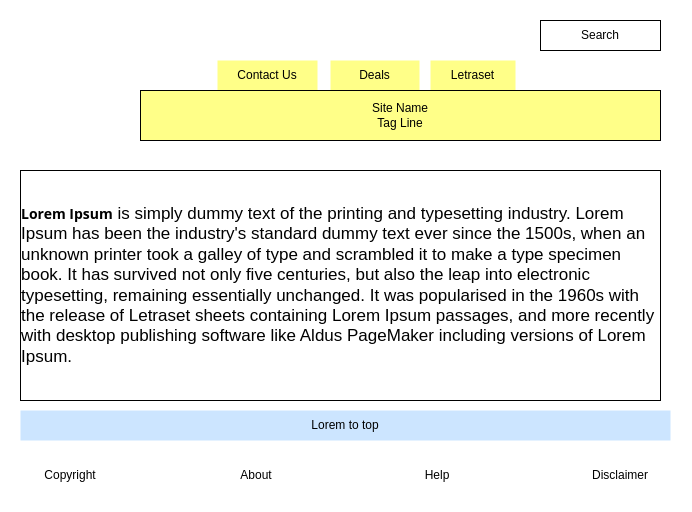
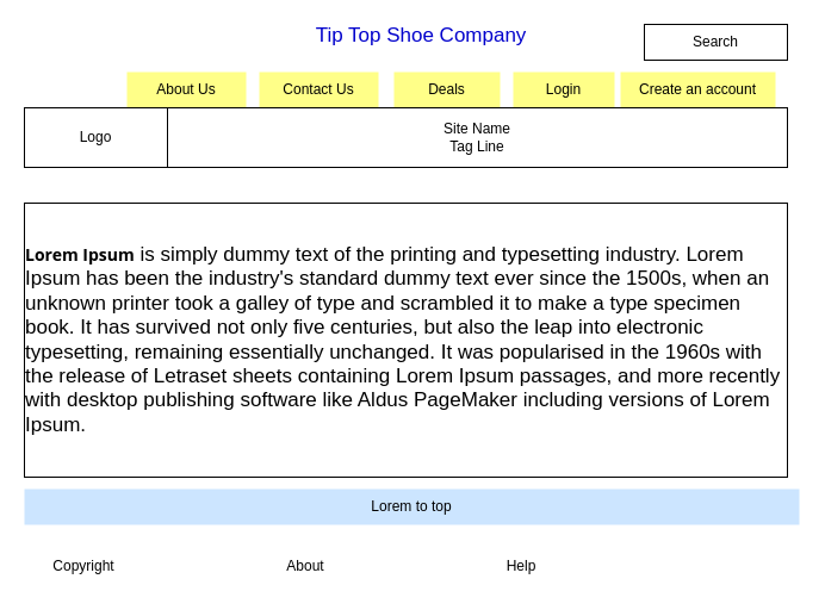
+ <mxCell id="15" value="Tip Top Shoe Company" style="rounded=0;whiteSpace=wrap;html=1;strokeColor=none;fontColor=#0000CC;fontSize=17;" parent="1" vertex="1"><mxGeometry x="248.5" y="20" width="207.5" height="20" as="geometry" /></mxCell>
+ <mxCell id="3" value="About Us" style="rounded=0;whiteSpace=wrap;html=1;strokeColor=none;fillColor=#ffff88;" parent="1" vertex="1"><mxGeometry x="106" y="60" width="100" height="30" as="geometry" /></mxCell>
- <mxCell id="6" value="Letraset" style="rounded=0;whiteSpace=wrap;html=1;strokeColor=none;fillColor=#ffff88;" parent="1" vertex="1"><mxGeometry x="430" y="60" width="85" height="30" as="geometry" /></mxCell>
+ <mxCell id="6" value="Login" style="rounded=0;whiteSpace=wrap;html=1;strokeColor=none;fillColor=#ffff88;" parent="1" vertex="1"><mxGeometry x="430" y="60" width="85" height="30" as="geometry" /></mxCell>
+ <mxCell id="7" value="Create an account" style="rounded=0;whiteSpace=wrap;html=1;strokeColor=none;fillColor=#ffff88;" parent="1" vertex="1"><mxGeometry x="520" y="60" width="130" height="30" as="geometry" /></mxCell>
+ <mxCell id="9" value="Logo" style="rounded=0;whiteSpace=wrap;html=1;" parent="1" vertex="1"><mxGeometry x="20" y="90" width="120" height="50" as="geometry" /></mxCell>
- <mxCell id="8" value="Site Name&lt;br&gt;Tag Line" style="rounded=0;whiteSpace=wrap;html=1;fillColor=#ffff88;" parent="1" vertex="1"><mxGeometry x="140" y="90" width="520" height="50" as="geometry" /></mxCell>
+ <mxCell id="8" value="Site Name&lt;br&gt;Tag Line" style="rounded=0;whiteSpace=wrap;html=1;" parent="1" vertex="1"><mxGeometry x="140" y="90" width="520" height="50" as="geometry" /></mxCell>
- <mxCell id="14" value="Disclaimer" style="rounded=0;whiteSpace=wrap;html=1;strokeColor=none;" parent="1" vertex="1"><mxGeometry x="570" y="460" width="100" height="30" as="geometry" /></mxCell>
